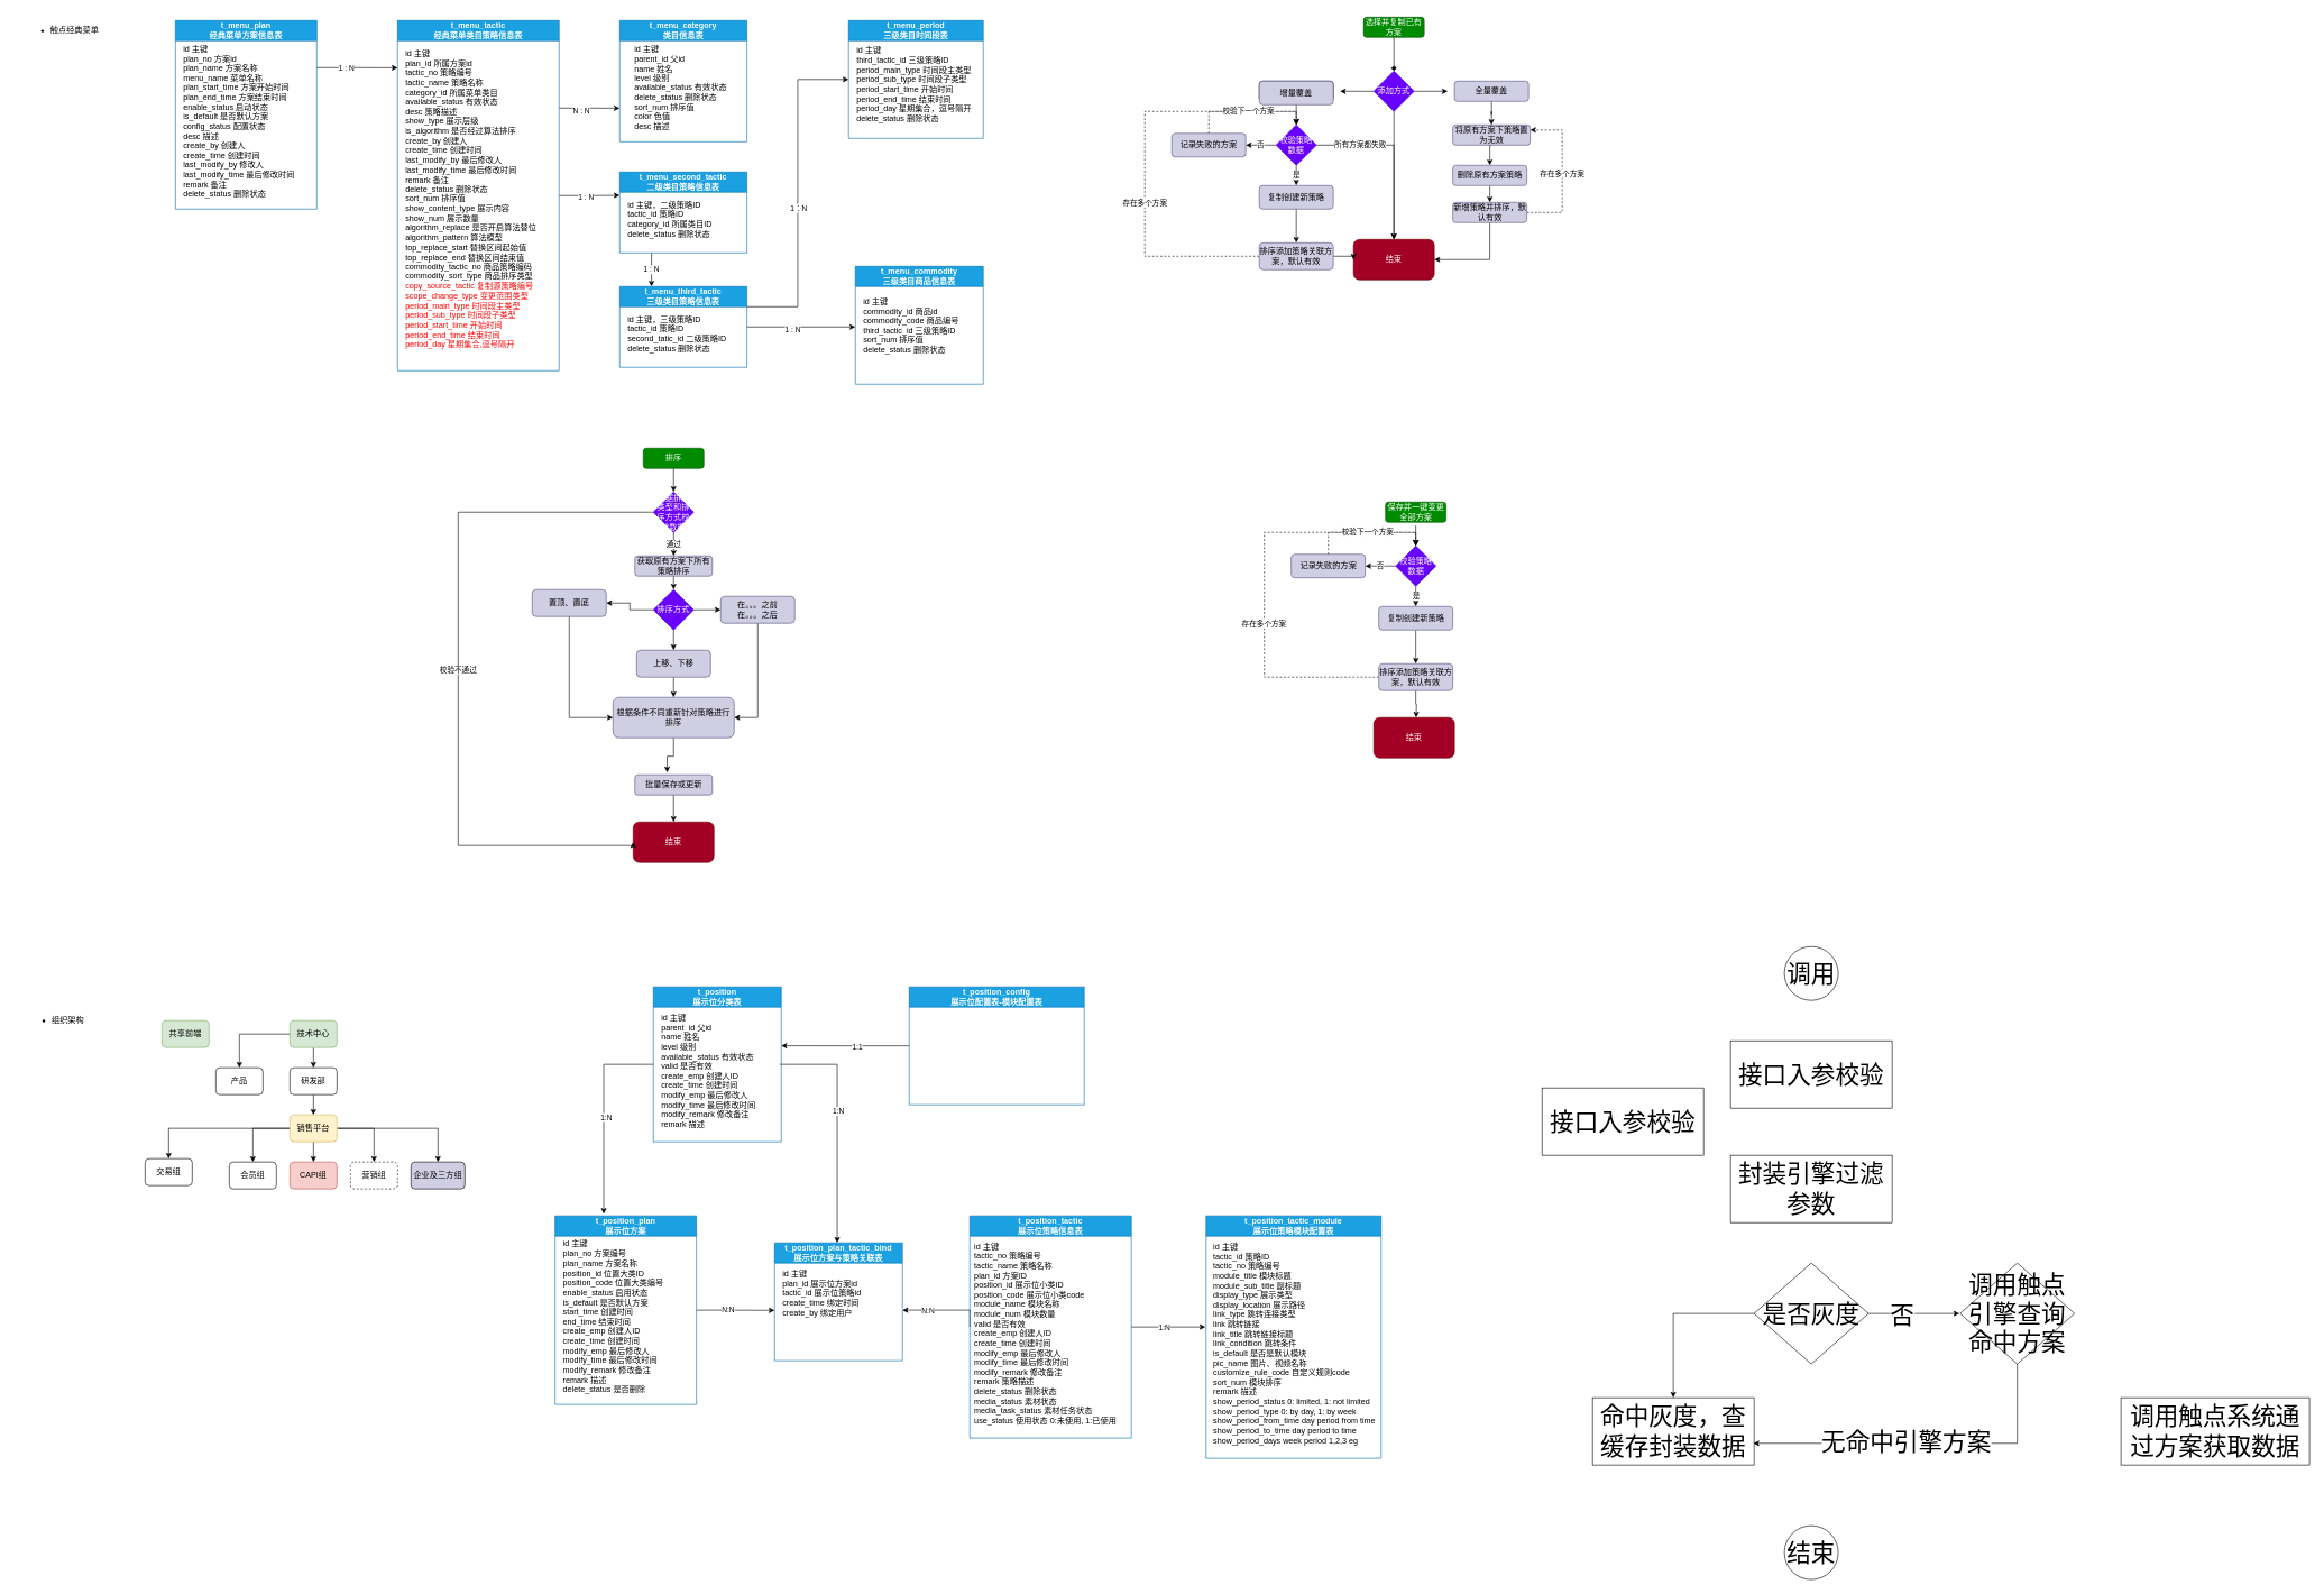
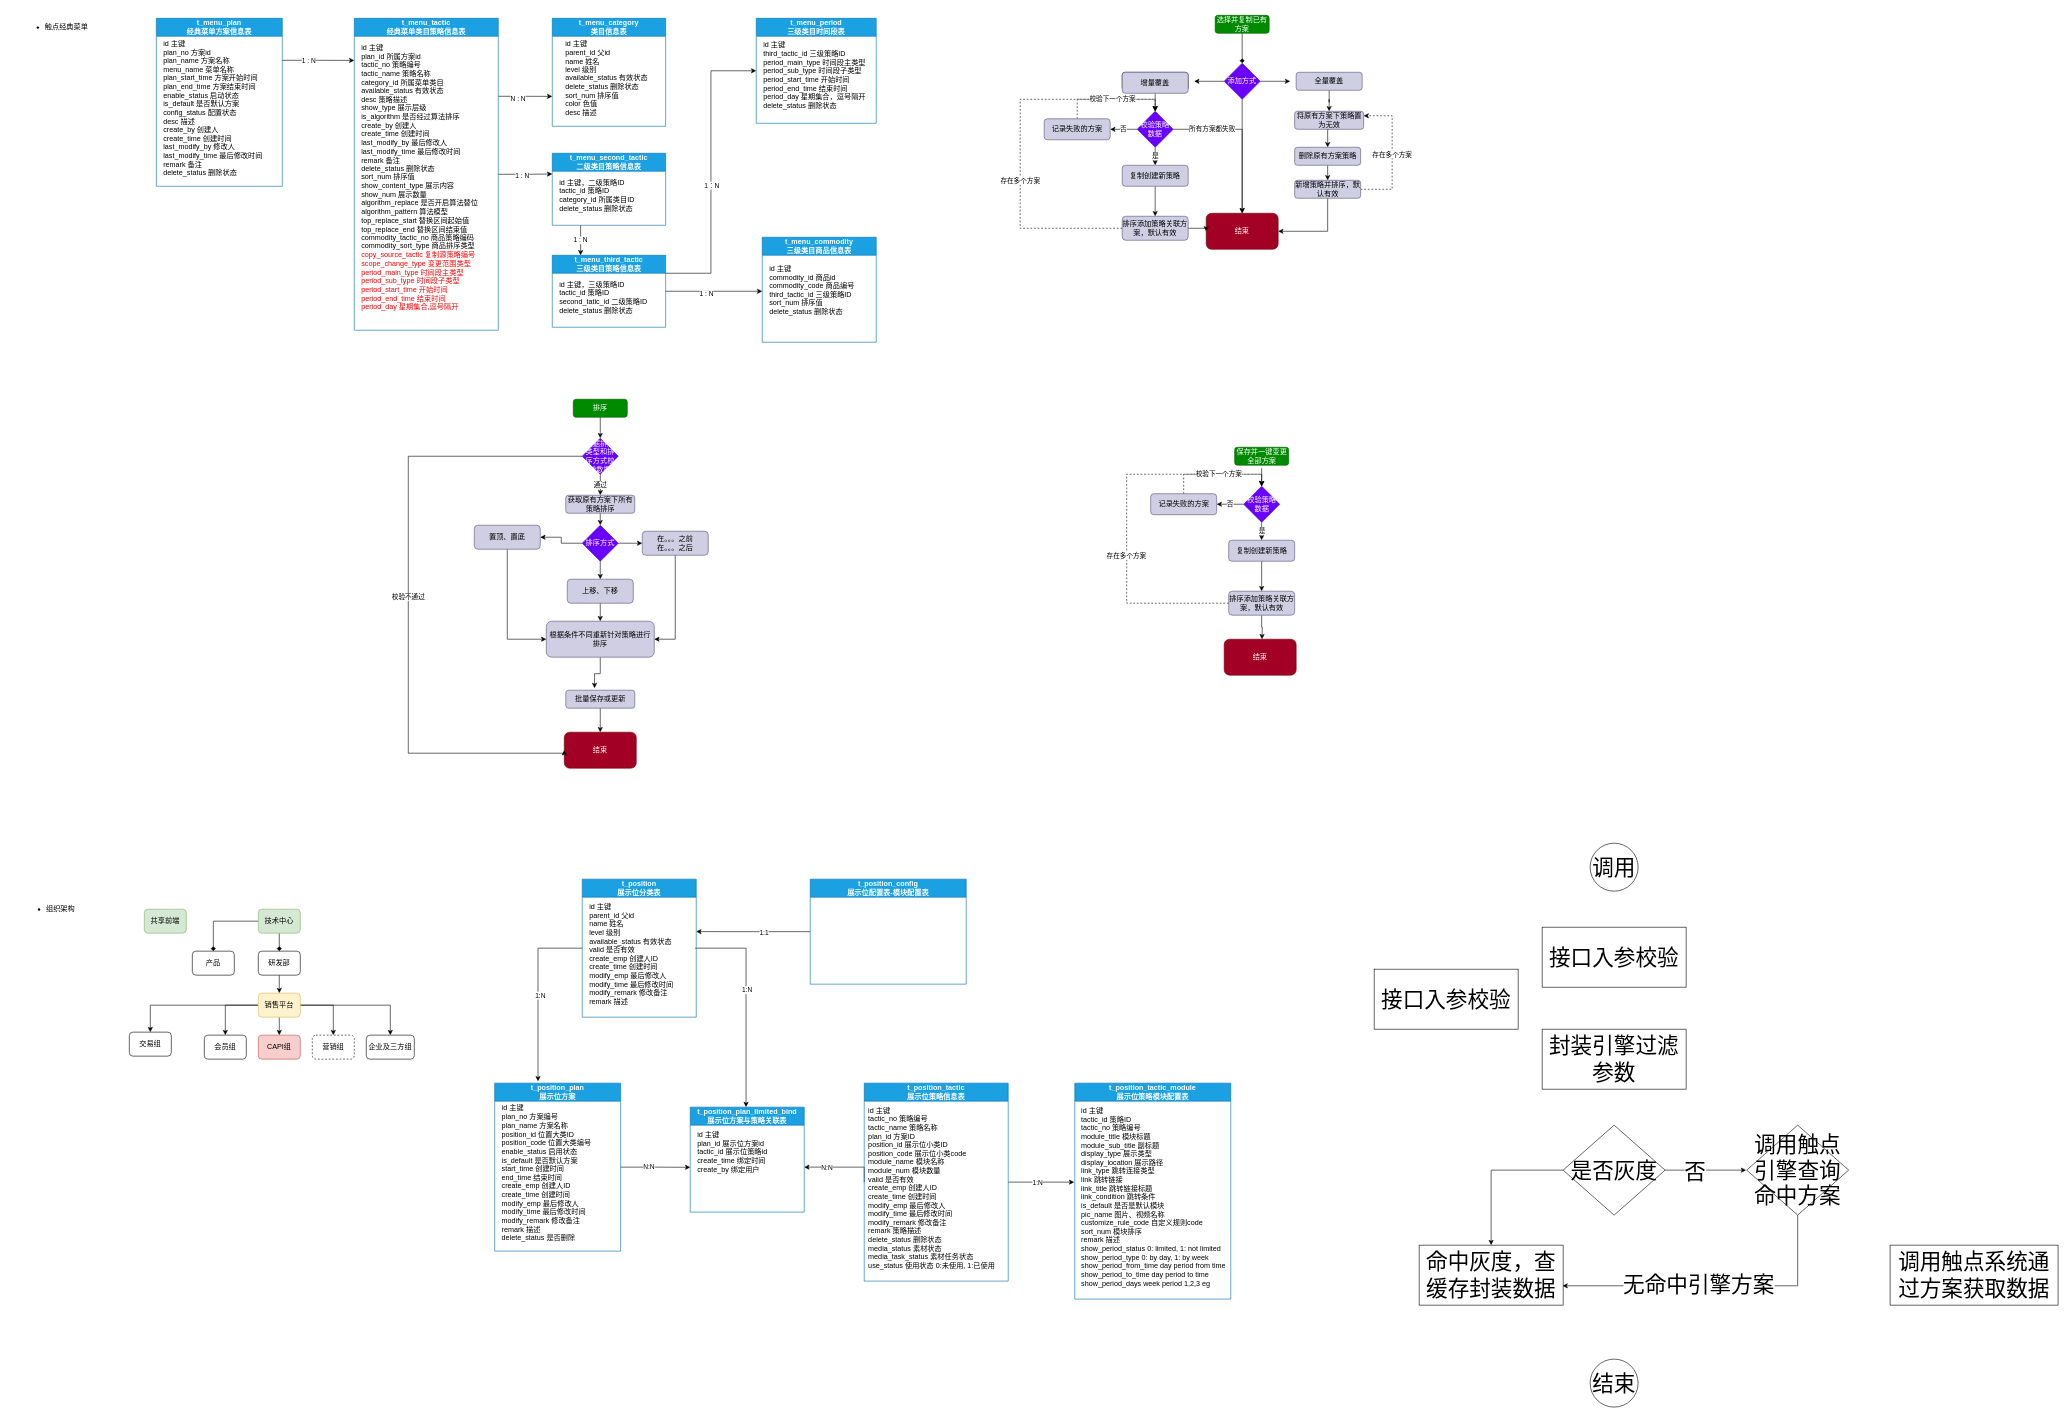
- <mxCell id="97" style="edgeStyle=orthogonalEdgeStyle;rounded=0;orthogonalLoop=1;jettySize=auto;html=1;exitX=0;exitY=0.5;exitDx=0;exitDy=0;entryX=0.5;entryY=0;entryDx=0;entryDy=0;" parent="1" source="98" target="105" edge="1"><mxGeometry relative="1" as="geometry" /></mxCell>
+ <mxCell id="97" style="edgeStyle=orthogonalEdgeStyle;rounded=0;orthogonalLoop=1;jettySize=auto;html=1;exitX=0;exitY=0.5;exitDx=0;exitDy=0;entryX=0.5;entryY=0;entryDx=0;entryDy=0;endArrow=diamond;" parent="1" source="98" target="105" edge="1"><mxGeometry relative="1" as="geometry" /></mxCell>
- <mxCell id="96" style="edgeStyle=orthogonalEdgeStyle;rounded=0;orthogonalLoop=1;jettySize=auto;html=1;exitX=0.5;exitY=1;exitDx=0;exitDy=0;entryX=0.5;entryY=0;entryDx=0;entryDy=0;" parent="1" source="98" target="95" edge="1"><mxGeometry relative="1" as="geometry" /></mxCell>
+ <mxCell id="96" style="edgeStyle=orthogonalEdgeStyle;rounded=0;orthogonalLoop=1;jettySize=auto;html=1;exitX=0.5;exitY=1;exitDx=0;exitDy=0;entryX=0.5;entryY=0;entryDx=0;entryDy=0;endArrow=diamond;" parent="1" source="98" target="95" edge="1"><mxGeometry relative="1" as="geometry" /></mxCell>
- <mxCell id="109" value="企业及三方组" style="rounded=1;whiteSpace=wrap;html=1;fillColor=#d0cee2;" parent="1" vertex="1"><mxGeometry x="610" y="1725" width="80" height="40" as="geometry" /></mxCell>
+ <mxCell id="109" value="企业及三方组" style="rounded=1;whiteSpace=wrap;html=1;" parent="1" vertex="1"><mxGeometry x="610" y="1725" width="80" height="40" as="geometry" /></mxCell>
- <mxCell id="118" value="t_position_plan_tactic_bind&lt;br&gt;展示位方案与策略关联表" style="swimlane;whiteSpace=wrap;html=1;startSize=30;fillColor=#1ba1e2;fontColor=#ffffff;strokeColor=#006EAF;" parent="1" vertex="1"><mxGeometry x="1150" y="1845" width="190" height="175" as="geometry" /></mxCell>
+ <mxCell id="118" value="t_position_plan_limited_bind&lt;br&gt;展示位方案与策略关联表" style="swimlane;whiteSpace=wrap;html=1;startSize=30;fillColor=#1ba1e2;fontColor=#ffffff;strokeColor=#006EAF;" parent="1" vertex="1"><mxGeometry x="1150" y="1845" width="190" height="175" as="geometry" /></mxCell>
